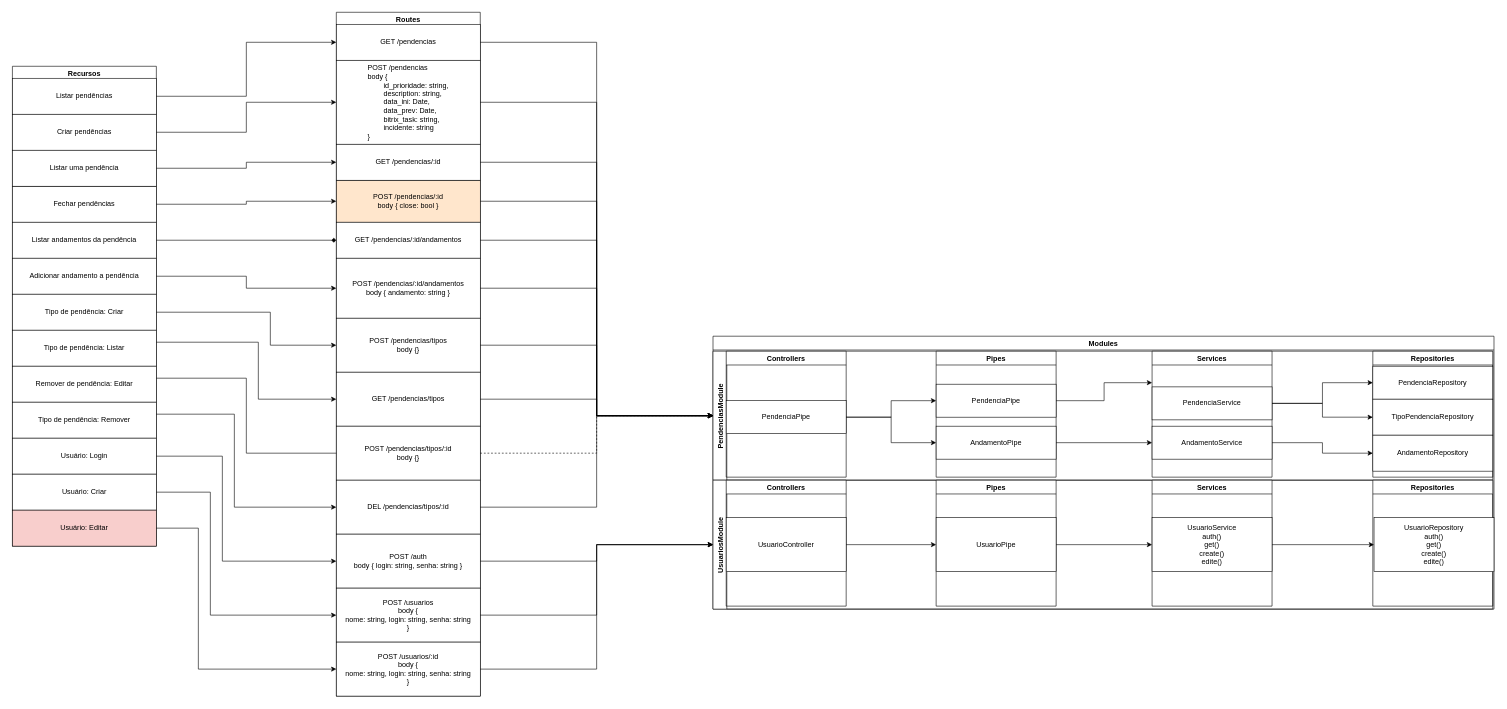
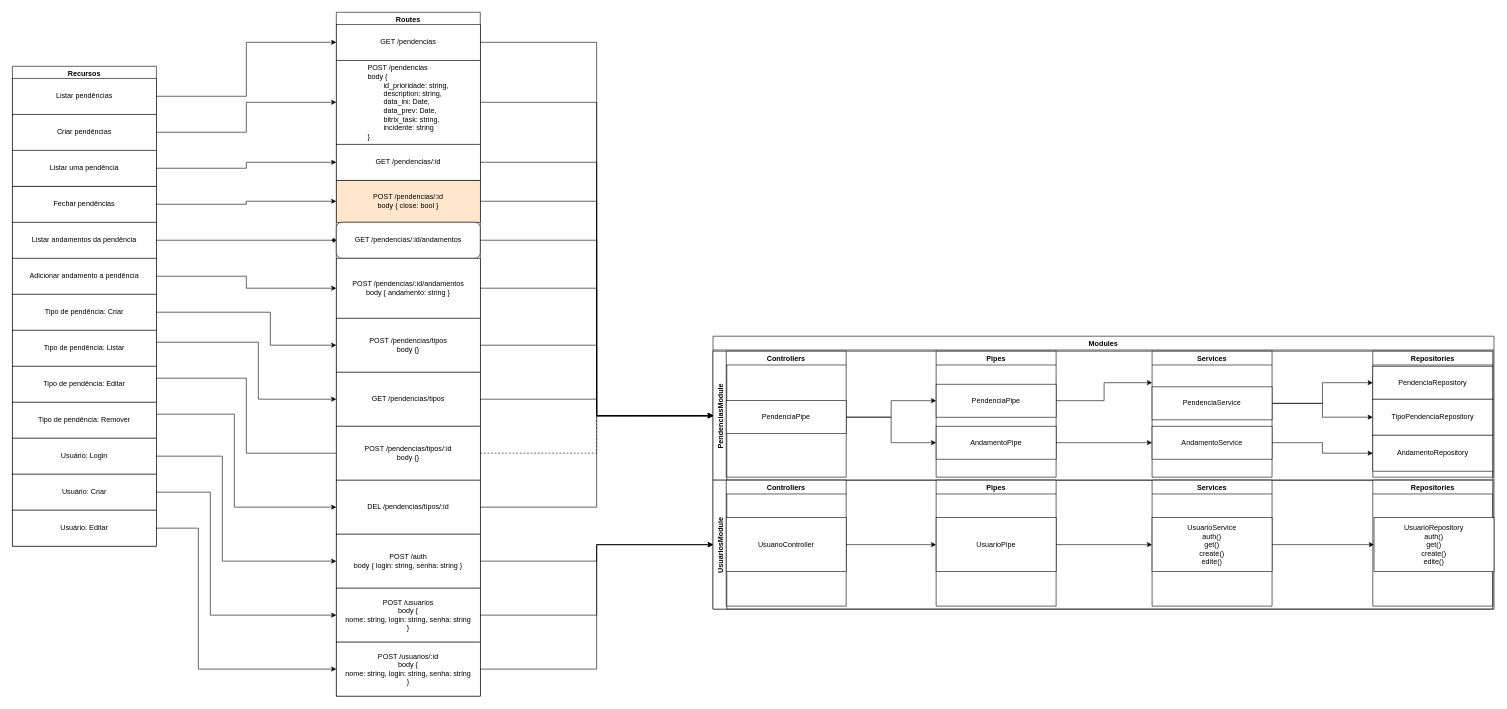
- <mxCell id="21" value="GET /pendencias/:id/andamentos" style="rounded=0;whiteSpace=wrap;html=1;" vertex="1" parent="16"><mxGeometry y="350" width="240" height="60" as="geometry" /></mxCell>
+ <mxCell id="21" value="GET /pendencias/:id/andamentos" style="whiteSpace=wrap;html=1;rounded=1;" vertex="1" parent="16"><mxGeometry y="350" width="240" height="60" as="geometry" /></mxCell>
- <mxCell id="10" value="Remover de pendência: Editar" style="rounded=0;whiteSpace=wrap;html=1;" vertex="1" parent="2"><mxGeometry y="500" width="240" height="60" as="geometry" /></mxCell>
+ <mxCell id="10" value="Tipo de pendência: Editar" style="rounded=0;whiteSpace=wrap;html=1;" vertex="1" parent="2"><mxGeometry y="500" width="240" height="60" as="geometry" /></mxCell>
- <mxCell id="15" value="Usuário: Editar" style="rounded=0;whiteSpace=wrap;html=1;fillColor=#f8cecc;" vertex="1" parent="2"><mxGeometry y="740" width="240" height="60" as="geometry" /></mxCell>
+ <mxCell id="15" value="Usuário: Editar" style="rounded=0;whiteSpace=wrap;html=1;" vertex="1" parent="2"><mxGeometry y="740" width="240" height="60" as="geometry" /></mxCell>
